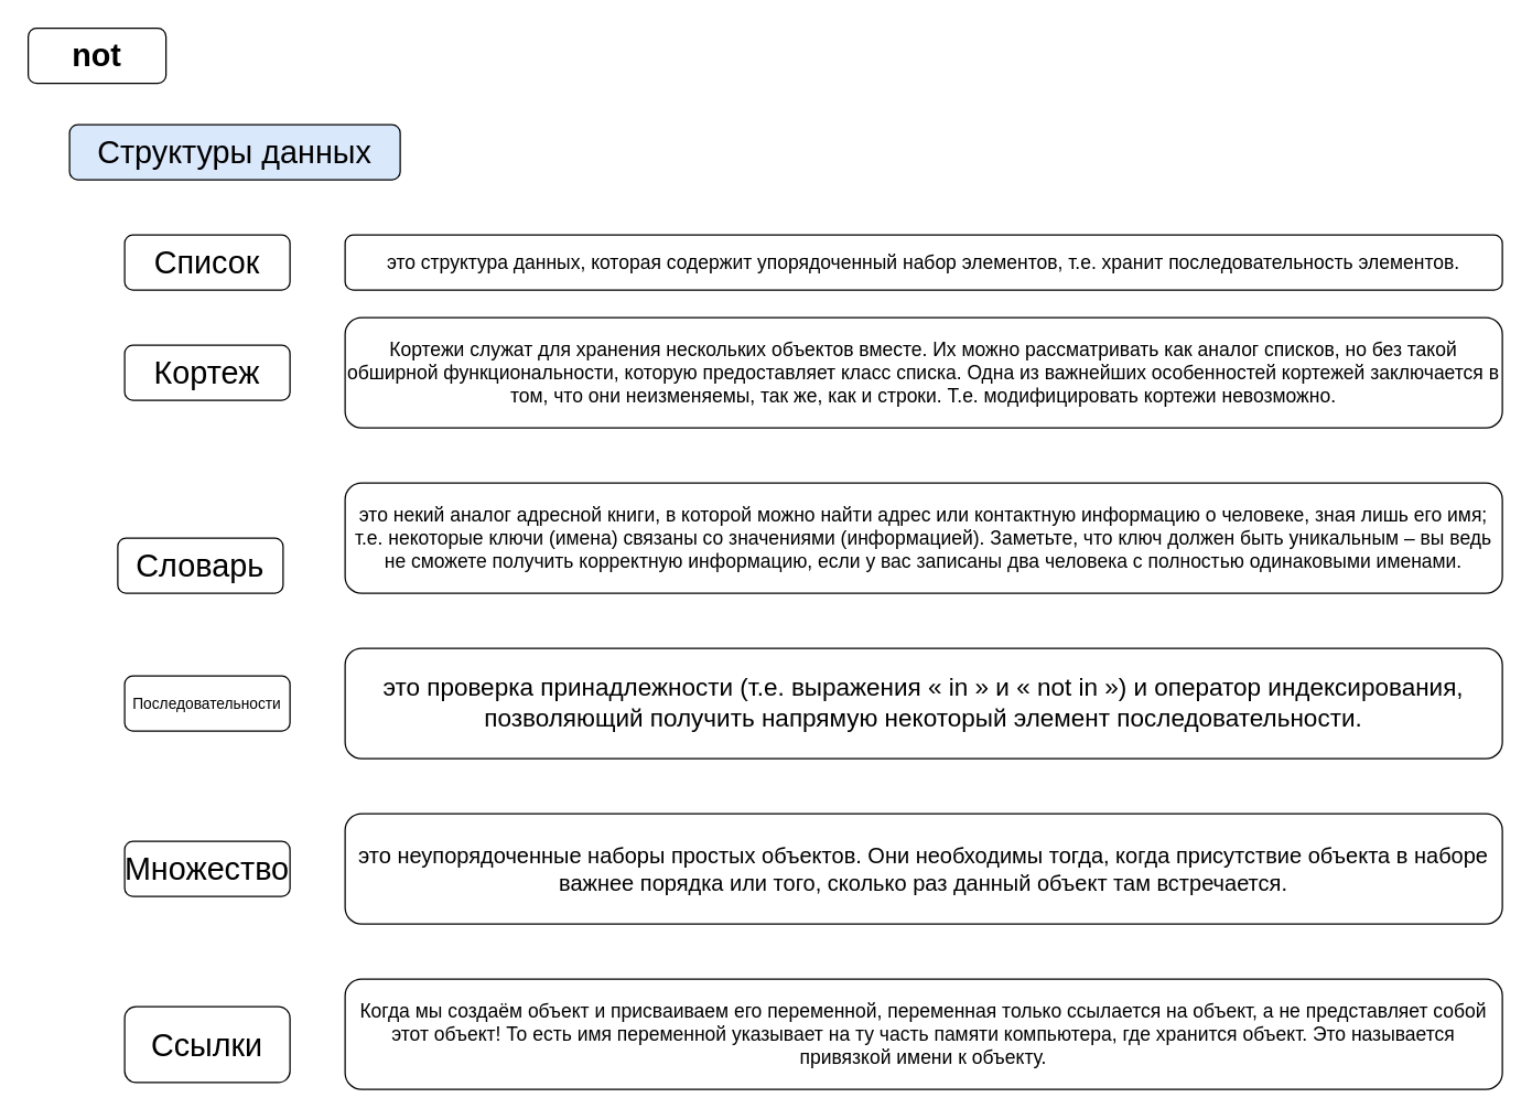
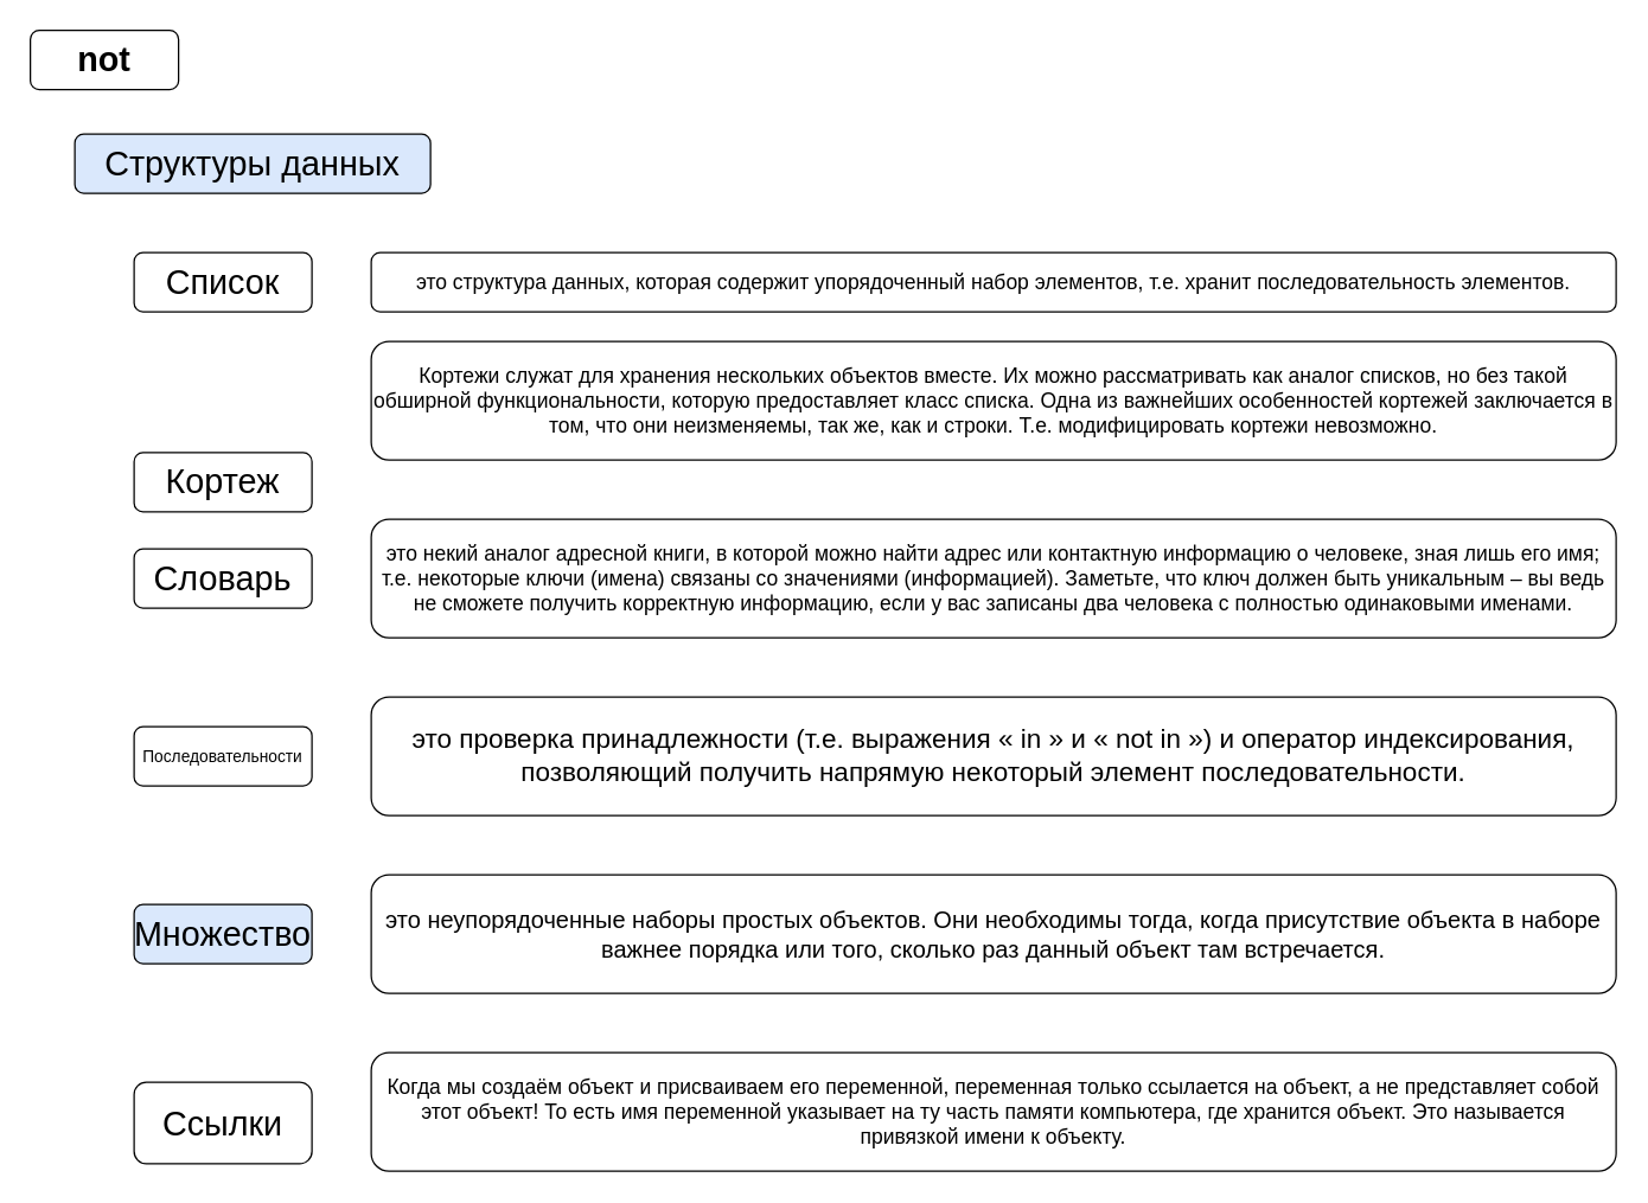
- <mxCell id="6" value="Кортеж" style="rounded=1;whiteSpace=wrap;html=1;fontSize=23;" vertex="1" parent="1"><mxGeometry x="90" y="250" width="120" height="40" as="geometry" /></mxCell>
+ <mxCell id="6" value="Кортеж" style="rounded=1;whiteSpace=wrap;html=1;fontSize=23;" vertex="1" parent="1"><mxGeometry x="90" y="305" width="120" height="40" as="geometry" /></mxCell>
- <mxCell id="8" value="Словарь" style="rounded=1;whiteSpace=wrap;html=1;fontSize=23;" vertex="1" parent="1"><mxGeometry x="85" y="390" width="120" height="40" as="geometry" /></mxCell>
+ <mxCell id="8" value="Словарь" style="rounded=1;whiteSpace=wrap;html=1;fontSize=23;" vertex="1" parent="1"><mxGeometry x="90" y="370" width="120" height="40" as="geometry" /></mxCell>
- <mxCell id="12" value="Множество" style="rounded=1;whiteSpace=wrap;html=1;fontSize=23;" vertex="1" parent="1"><mxGeometry x="90" y="610" width="120" height="40" as="geometry" /></mxCell>
+ <mxCell id="12" value="Множество" style="rounded=1;whiteSpace=wrap;html=1;fontSize=23;fillColor=#dae8fc;" vertex="1" parent="1"><mxGeometry x="90" y="610" width="120" height="40" as="geometry" /></mxCell>
